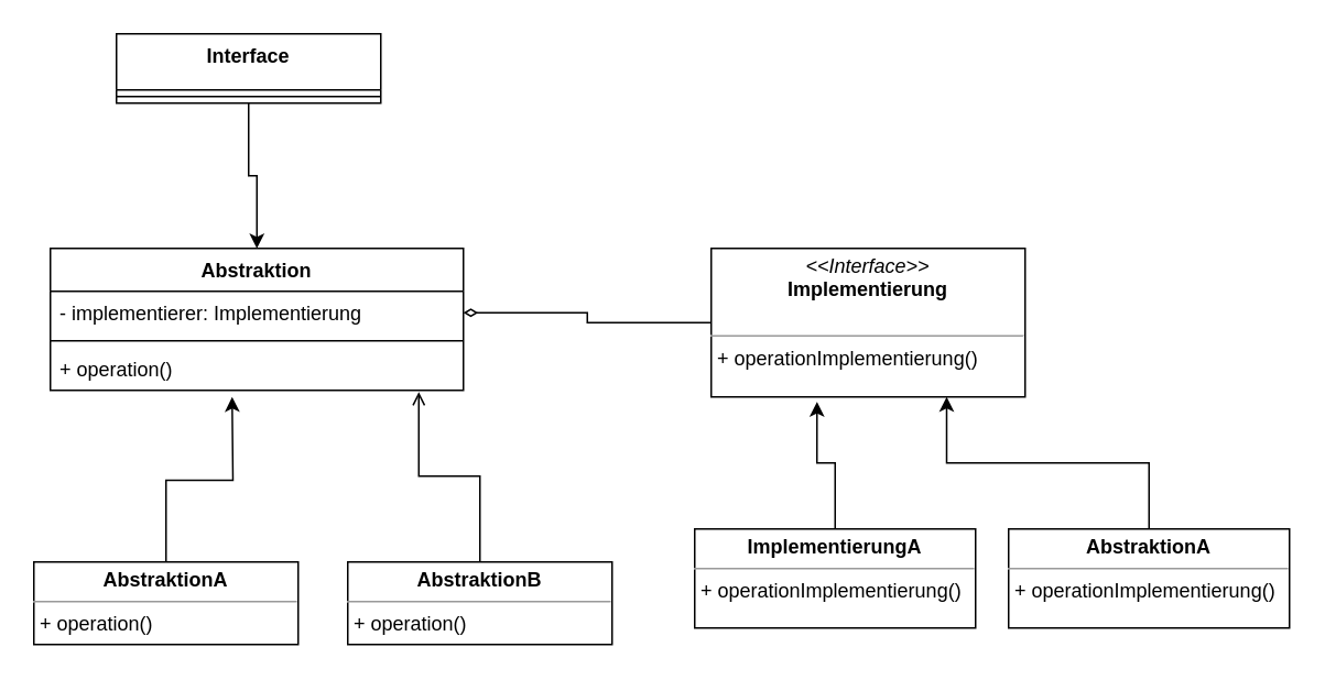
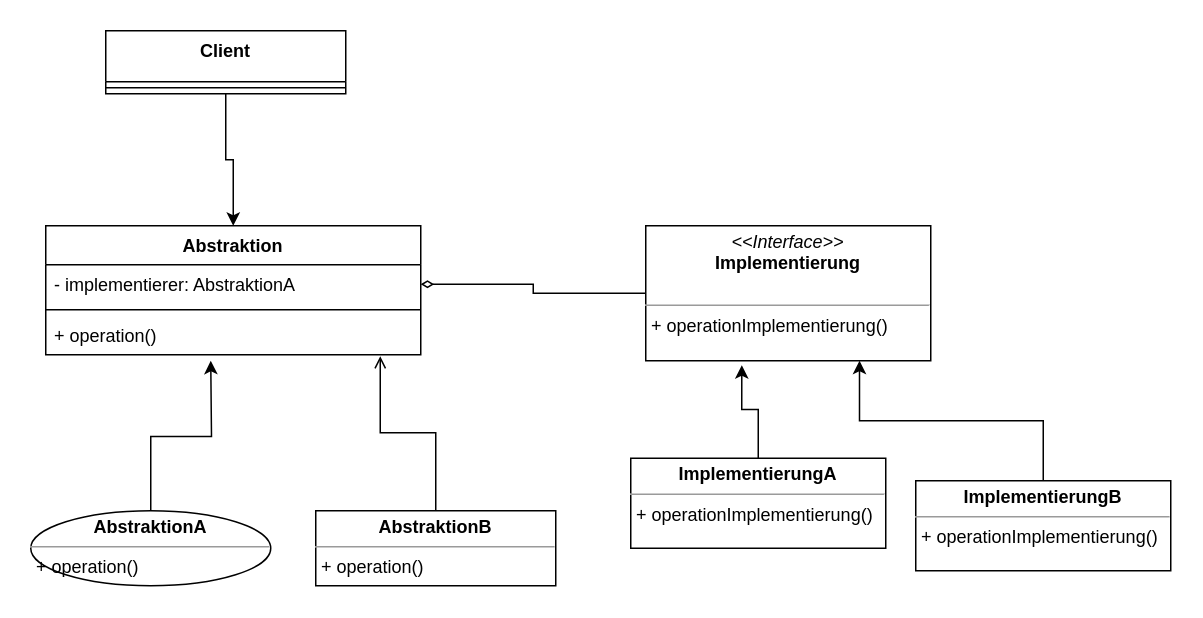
- <mxCell id="3" value="Interface" style="swimlane;fontStyle=1;align=center;verticalAlign=top;childLayout=stackLayout;horizontal=1;startSize=34;horizontalStack=0;resizeParent=1;resizeParentMax=0;resizeLast=0;collapsible=1;marginBottom=0;" parent="1" vertex="1"><mxGeometry x="70" y="20" width="160" height="42" as="geometry" /></mxCell>
+ <mxCell id="3" value="Client" style="swimlane;fontStyle=1;align=center;verticalAlign=top;childLayout=stackLayout;horizontal=1;startSize=34;horizontalStack=0;resizeParent=1;resizeParentMax=0;resizeLast=0;collapsible=1;marginBottom=0;" parent="1" vertex="1"><mxGeometry x="70" y="20" width="160" height="42" as="geometry" /></mxCell>
- <mxCell id="6" value="- implementierer: Implementierung" style="text;strokeColor=none;fillColor=none;align=left;verticalAlign=top;spacingLeft=4;spacingRight=4;overflow=hidden;rotatable=0;points=[[0,0.5],[1,0.5]];portConstraint=eastwest;" parent="5" vertex="1"><mxGeometry y="26" width="250" height="26" as="geometry" /></mxCell>
+ <mxCell id="6" value="- implementierer: AbstraktionA" style="text;strokeColor=none;fillColor=none;align=left;verticalAlign=top;spacingLeft=4;spacingRight=4;overflow=hidden;rotatable=0;points=[[0,0.5],[1,0.5]];portConstraint=eastwest;" parent="5" vertex="1"><mxGeometry y="26" width="250" height="26" as="geometry" /></mxCell>
- <mxCell id="18" value="&lt;p style=&quot;margin: 0px ; margin-top: 4px ; text-align: center&quot;&gt;&lt;b&gt;AbstraktionA&lt;/b&gt;&lt;/p&gt;&lt;hr size=&quot;1&quot;&gt;&lt;p style=&quot;margin: 0px ; margin-left: 4px&quot;&gt;+ operationImplementierung()&lt;br&gt;&lt;/p&gt;" style="verticalAlign=top;align=left;overflow=fill;fontSize=12;fontFamily=Helvetica;html=1;" parent="1" vertex="1"><mxGeometry x="610" y="320" width="170" height="60" as="geometry" /></mxCell>
+ <mxCell id="18" value="&lt;p style=&quot;margin: 0px ; margin-top: 4px ; text-align: center&quot;&gt;&lt;b&gt;ImplementierungB&lt;/b&gt;&lt;/p&gt;&lt;hr size=&quot;1&quot;&gt;&lt;p style=&quot;margin: 0px ; margin-left: 4px&quot;&gt;+ operationImplementierung()&lt;br&gt;&lt;/p&gt;" style="verticalAlign=top;align=left;overflow=fill;fontSize=12;fontFamily=Helvetica;html=1;" parent="1" vertex="1"><mxGeometry x="610" y="320" width="170" height="60" as="geometry" /></mxCell>
- <mxCell id="16" value="&lt;p style=&quot;margin: 0px ; margin-top: 4px ; text-align: center&quot;&gt;&lt;b&gt;ImplementierungA&lt;/b&gt;&lt;/p&gt;&lt;hr size=&quot;1&quot;&gt;&lt;p style=&quot;margin: 0px ; margin-left: 4px&quot;&gt;+ operationImplementierung()&lt;br&gt;&lt;/p&gt;" style="verticalAlign=top;align=left;overflow=fill;fontSize=12;fontFamily=Helvetica;html=1;" parent="1" vertex="1"><mxGeometry x="420" y="320" width="170" height="60" as="geometry" /></mxCell>
+ <mxCell id="16" value="&lt;p style=&quot;margin: 0px ; margin-top: 4px ; text-align: center&quot;&gt;&lt;b&gt;ImplementierungA&lt;/b&gt;&lt;/p&gt;&lt;hr size=&quot;1&quot;&gt;&lt;p style=&quot;margin: 0px ; margin-left: 4px&quot;&gt;+ operationImplementierung()&lt;br&gt;&lt;/p&gt;" style="verticalAlign=top;align=left;overflow=fill;fontSize=12;fontFamily=Helvetica;html=1;" parent="1" vertex="1"><mxGeometry x="420" y="305" width="170" height="60" as="geometry" /></mxCell>
- <mxCell id="12" value="&lt;p style=&quot;margin: 0px ; margin-top: 4px ; text-align: center&quot;&gt;&lt;b&gt;AbstraktionA&lt;/b&gt;&lt;/p&gt;&lt;hr size=&quot;1&quot;&gt;&lt;p style=&quot;margin: 0px ; margin-left: 4px&quot;&gt;+ operation()&lt;/p&gt;" style="verticalAlign=top;align=left;overflow=fill;fontSize=12;fontFamily=Helvetica;html=1;" parent="1" vertex="1"><mxGeometry x="20" y="340" width="160" height="50" as="geometry" /></mxCell>
+ <mxCell id="12" value="&lt;p style=&quot;margin: 0px ; margin-top: 4px ; text-align: center&quot;&gt;&lt;b&gt;AbstraktionA&lt;/b&gt;&lt;/p&gt;&lt;hr size=&quot;1&quot;&gt;&lt;p style=&quot;margin: 0px ; margin-left: 4px&quot;&gt;+ operation()&lt;/p&gt;" style="ellipse;verticalAlign=top;align=left;overflow=fill;fontSize=12;fontFamily=Helvetica;html=1;" parent="1" vertex="1"><mxGeometry x="20" y="340" width="160" height="50" as="geometry" /></mxCell>
